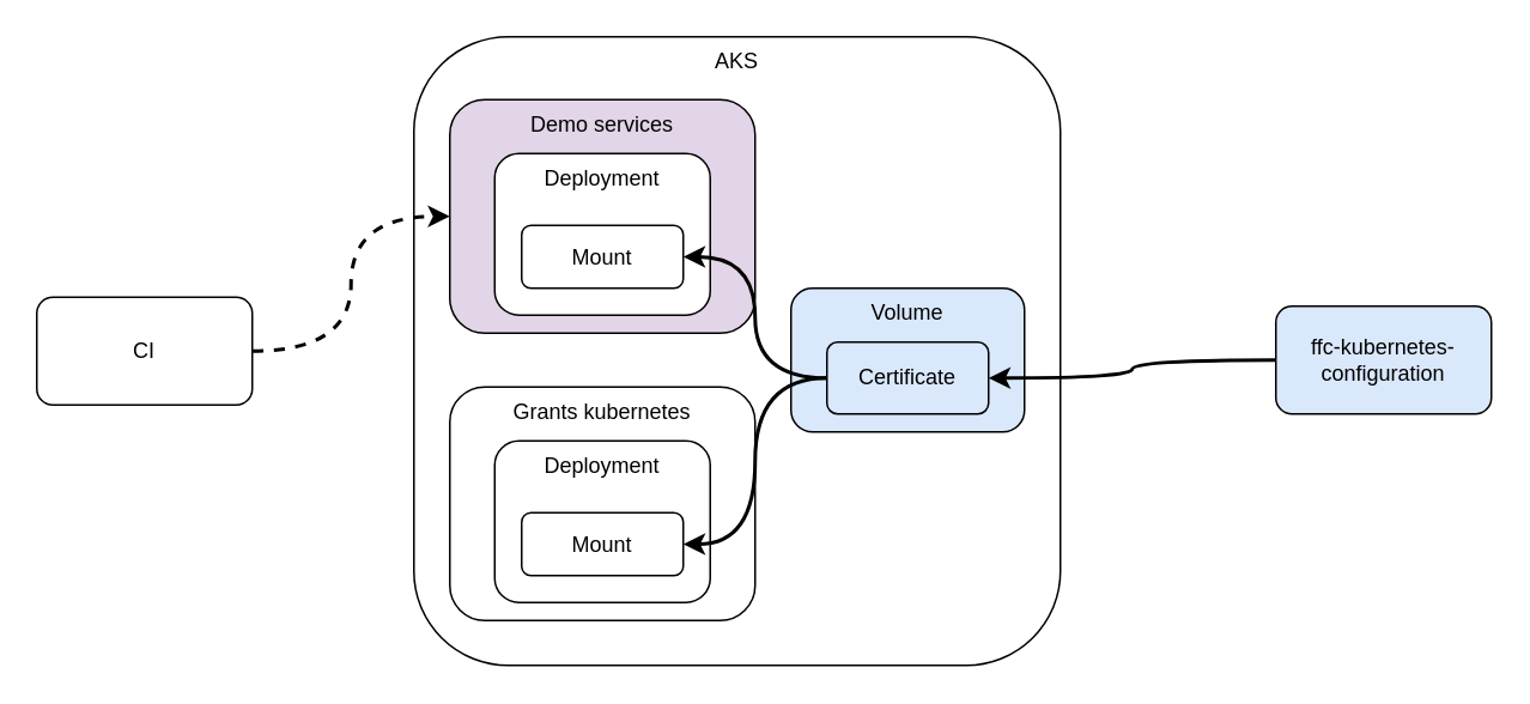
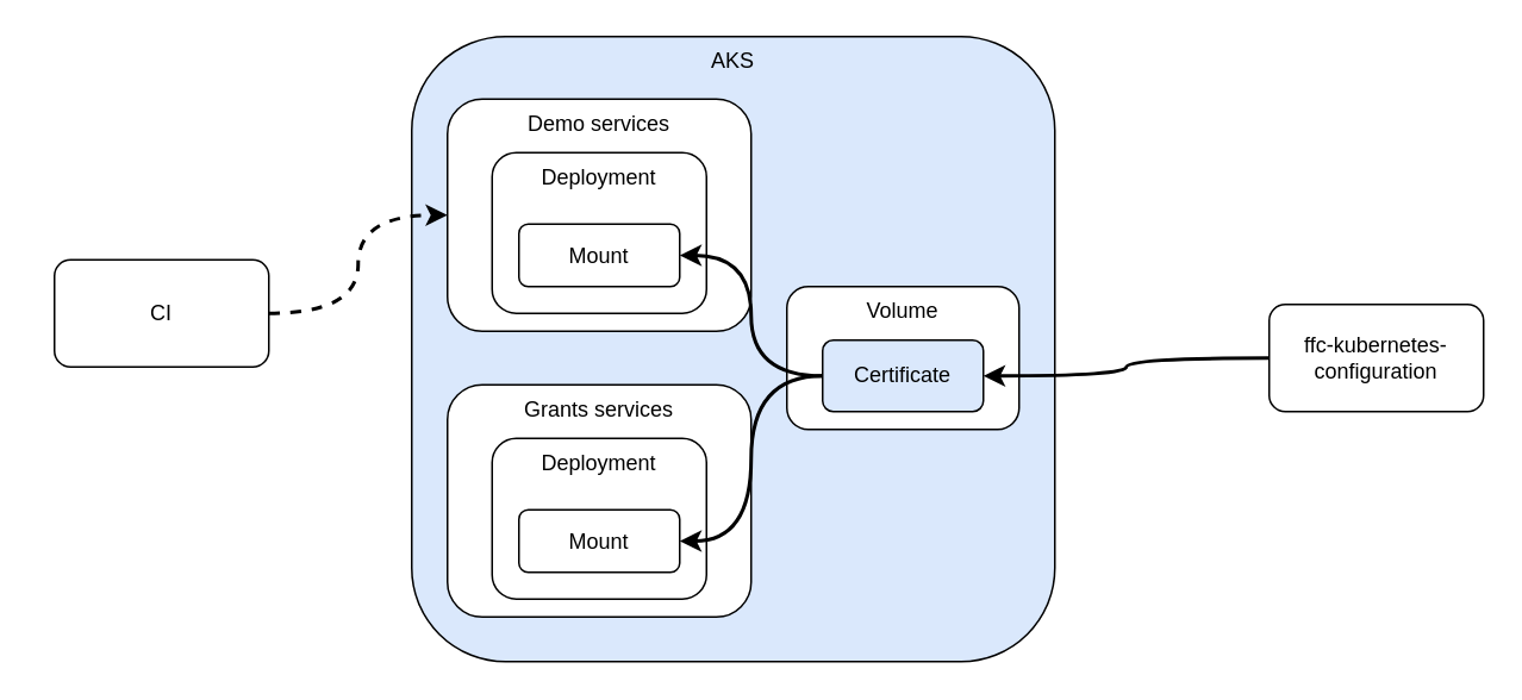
- <mxCell id="7" value="Demo services" style="rounded=1;whiteSpace=wrap;html=1;verticalAlign=top;fillColor=#e1d5e7;" vertex="1" parent="1"><mxGeometry x="250" y="55" width="170" height="130" as="geometry" /></mxCell>
+ <mxCell id="7" value="Demo services" style="rounded=1;whiteSpace=wrap;html=1;verticalAlign=top;" vertex="1" parent="1"><mxGeometry x="250" y="55" width="170" height="130" as="geometry" /></mxCell>
- <mxCell id="3" value="Volume" style="rounded=1;whiteSpace=wrap;html=1;verticalAlign=top;fillColor=#dae8fc;" vertex="1" parent="1"><mxGeometry x="440" y="160" width="130" height="80" as="geometry" /></mxCell>
+ <mxCell id="3" value="Volume" style="rounded=1;whiteSpace=wrap;html=1;verticalAlign=top;" vertex="1" parent="1"><mxGeometry x="440" y="160" width="130" height="80" as="geometry" /></mxCell>
- <mxCell id="14" value="CI" style="rounded=1;whiteSpace=wrap;html=1;" vertex="1" parent="1"><mxGeometry x="20" y="165" width="120" height="60" as="geometry" /></mxCell>
+ <mxCell id="14" value="CI" style="rounded=1;whiteSpace=wrap;html=1;" vertex="1" parent="1"><mxGeometry x="30" y="145" width="120" height="60" as="geometry" /></mxCell>
- <mxCell id="2" value="AKS" style="rounded=1;whiteSpace=wrap;html=1;verticalAlign=top;" vertex="1" parent="1"><mxGeometry x="230" y="20" width="360" height="350" as="geometry" /></mxCell>
+ <mxCell id="2" value="AKS" style="rounded=1;whiteSpace=wrap;html=1;verticalAlign=top;fillColor=#dae8fc;" vertex="1" parent="1"><mxGeometry x="230" y="20" width="360" height="350" as="geometry" /></mxCell>
- <mxCell id="6" value="ffc-kubernetes-configuration" style="rounded=1;whiteSpace=wrap;html=1;fillColor=#dae8fc;" vertex="1" parent="1"><mxGeometry x="710" y="170" width="120" height="60" as="geometry" /></mxCell>
+ <mxCell id="6" value="ffc-kubernetes-configuration" style="rounded=1;whiteSpace=wrap;html=1;" vertex="1" parent="1"><mxGeometry x="710" y="170" width="120" height="60" as="geometry" /></mxCell>
- <mxCell id="10" value="Grants kubernetes" style="rounded=1;whiteSpace=wrap;html=1;verticalAlign=top;" vertex="1" parent="1"><mxGeometry x="250" y="215" width="170" height="130" as="geometry" /></mxCell>
+ <mxCell id="10" value="Grants services" style="rounded=1;whiteSpace=wrap;html=1;verticalAlign=top;" vertex="1" parent="1"><mxGeometry x="250" y="215" width="170" height="130" as="geometry" /></mxCell>
